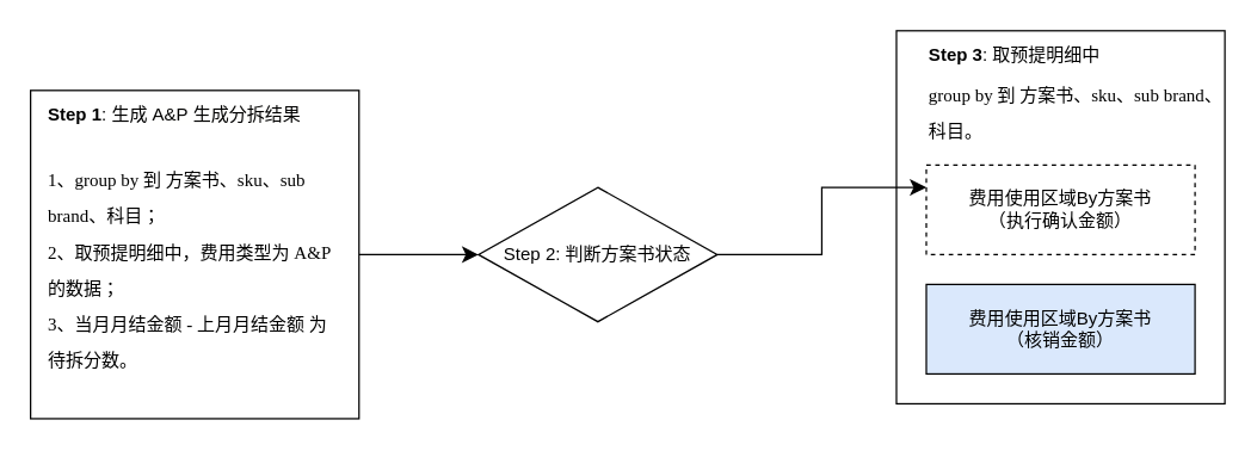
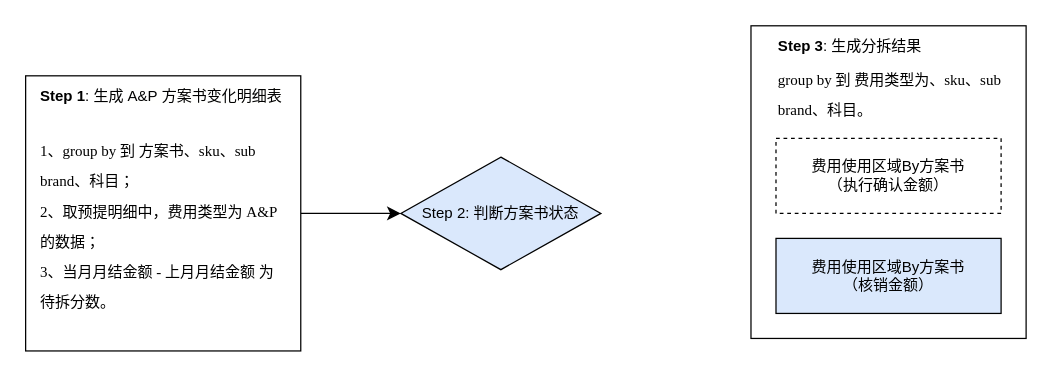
- <mxCell id="11" value="&lt;font style=&quot;font-size: 12px; color: rgb(0, 0, 0);&quot;&gt;&lt;b&gt;Step 3&lt;/b&gt;: 取预提明细中&lt;/font&gt;" style="text;strokeColor=none;fillColor=none;html=1;align=left;verticalAlign=middle;whiteSpace=wrap;rounded=0;fontSize=16;" vertex="1" parent="1"><mxGeometry x="620" y="20" width="130" height="30" as="geometry" /></mxCell>
+ <mxCell id="11" value="&lt;font style=&quot;font-size: 12px; color: rgb(0, 0, 0);&quot;&gt;&lt;b&gt;Step 3&lt;/b&gt;: 生成分拆结果&lt;/font&gt;" style="text;strokeColor=none;fillColor=none;html=1;align=left;verticalAlign=middle;whiteSpace=wrap;rounded=0;fontSize=16;" vertex="1" parent="1"><mxGeometry x="620" y="20" width="130" height="30" as="geometry" /></mxCell>
- <mxCell id="5" value="&lt;font style=&quot;font-size: 12px; color: rgb(0, 0, 0);&quot;&gt;&lt;b&gt;Step 1&lt;/b&gt;: &lt;font face=&quot;Helvetica&quot;&gt;生成&amp;nbsp;&lt;span style=&quot;background-color: rgb(255, 255, 254); white-space: pre;&quot;&gt;A&amp;amp;P&amp;nbsp;生成分拆结果&lt;/span&gt;&lt;/font&gt;&lt;/font&gt;" style="text;strokeColor=none;fillColor=none;html=1;align=left;verticalAlign=middle;whiteSpace=wrap;rounded=0;fontSize=16;" parent="1" vertex="1"><mxGeometry x="30" y="60" width="200" height="30" as="geometry" /></mxCell>
+ <mxCell id="5" value="&lt;font style=&quot;font-size: 12px; color: rgb(0, 0, 0);&quot;&gt;&lt;b&gt;Step 1&lt;/b&gt;: &lt;font face=&quot;Helvetica&quot;&gt;生成&amp;nbsp;&lt;span style=&quot;background-color: rgb(255, 255, 254); white-space: pre;&quot;&gt;A&amp;amp;P&amp;nbsp;方案书变化明细表&lt;/span&gt;&lt;/font&gt;&lt;/font&gt;" style="text;strokeColor=none;fillColor=none;html=1;align=left;verticalAlign=middle;whiteSpace=wrap;rounded=0;fontSize=16;" parent="1" vertex="1"><mxGeometry x="30" y="60" width="200" height="30" as="geometry" /></mxCell>
- <mxCell id="12" value="&lt;div style=&quot;line-height: 200%;&quot;&gt;&lt;font face=&quot;Tahoma&quot;&gt;group by 到 方案书、sku、sub brand、科目。&lt;/font&gt;&lt;/div&gt;" style="text;strokeColor=none;fillColor=none;html=1;align=left;verticalAlign=middle;whiteSpace=wrap;rounded=0;fontSize=12;" vertex="1" parent="1"><mxGeometry x="620" y="50" width="200" height="50" as="geometry" /></mxCell>
+ <mxCell id="12" value="&lt;div style=&quot;line-height: 200%;&quot;&gt;&lt;font face=&quot;Tahoma&quot;&gt;group by 到 费用类型为、sku、sub brand、科目。&lt;/font&gt;&lt;/div&gt;" style="text;strokeColor=none;fillColor=none;html=1;align=left;verticalAlign=middle;whiteSpace=wrap;rounded=0;fontSize=12;" vertex="1" parent="1"><mxGeometry x="620" y="50" width="200" height="50" as="geometry" /></mxCell>
- <mxCell id="7" style="edgeStyle=orthogonalEdgeStyle;rounded=0;orthogonalLoop=1;jettySize=auto;html=1;entryX=0;entryY=0.25;entryDx=0;entryDy=0;fontSize=12;startSize=8;endSize=8;" edge="1" parent="1" source="8" target="9"><mxGeometry relative="1" as="geometry" /></mxCell>
- <mxCell id="8" value="Step 2: 判断方案书状态" style="rhombus;whiteSpace=wrap;html=1;" vertex="1" parent="1"><mxGeometry x="320" y="125" width="160" height="90" as="geometry" /></mxCell>
+ <mxCell id="8" value="Step 2: 判断方案书状态" style="rhombus;whiteSpace=wrap;html=1;fillColor=#dae8fc;" vertex="1" parent="1"><mxGeometry x="320" y="125" width="160" height="90" as="geometry" /></mxCell>
